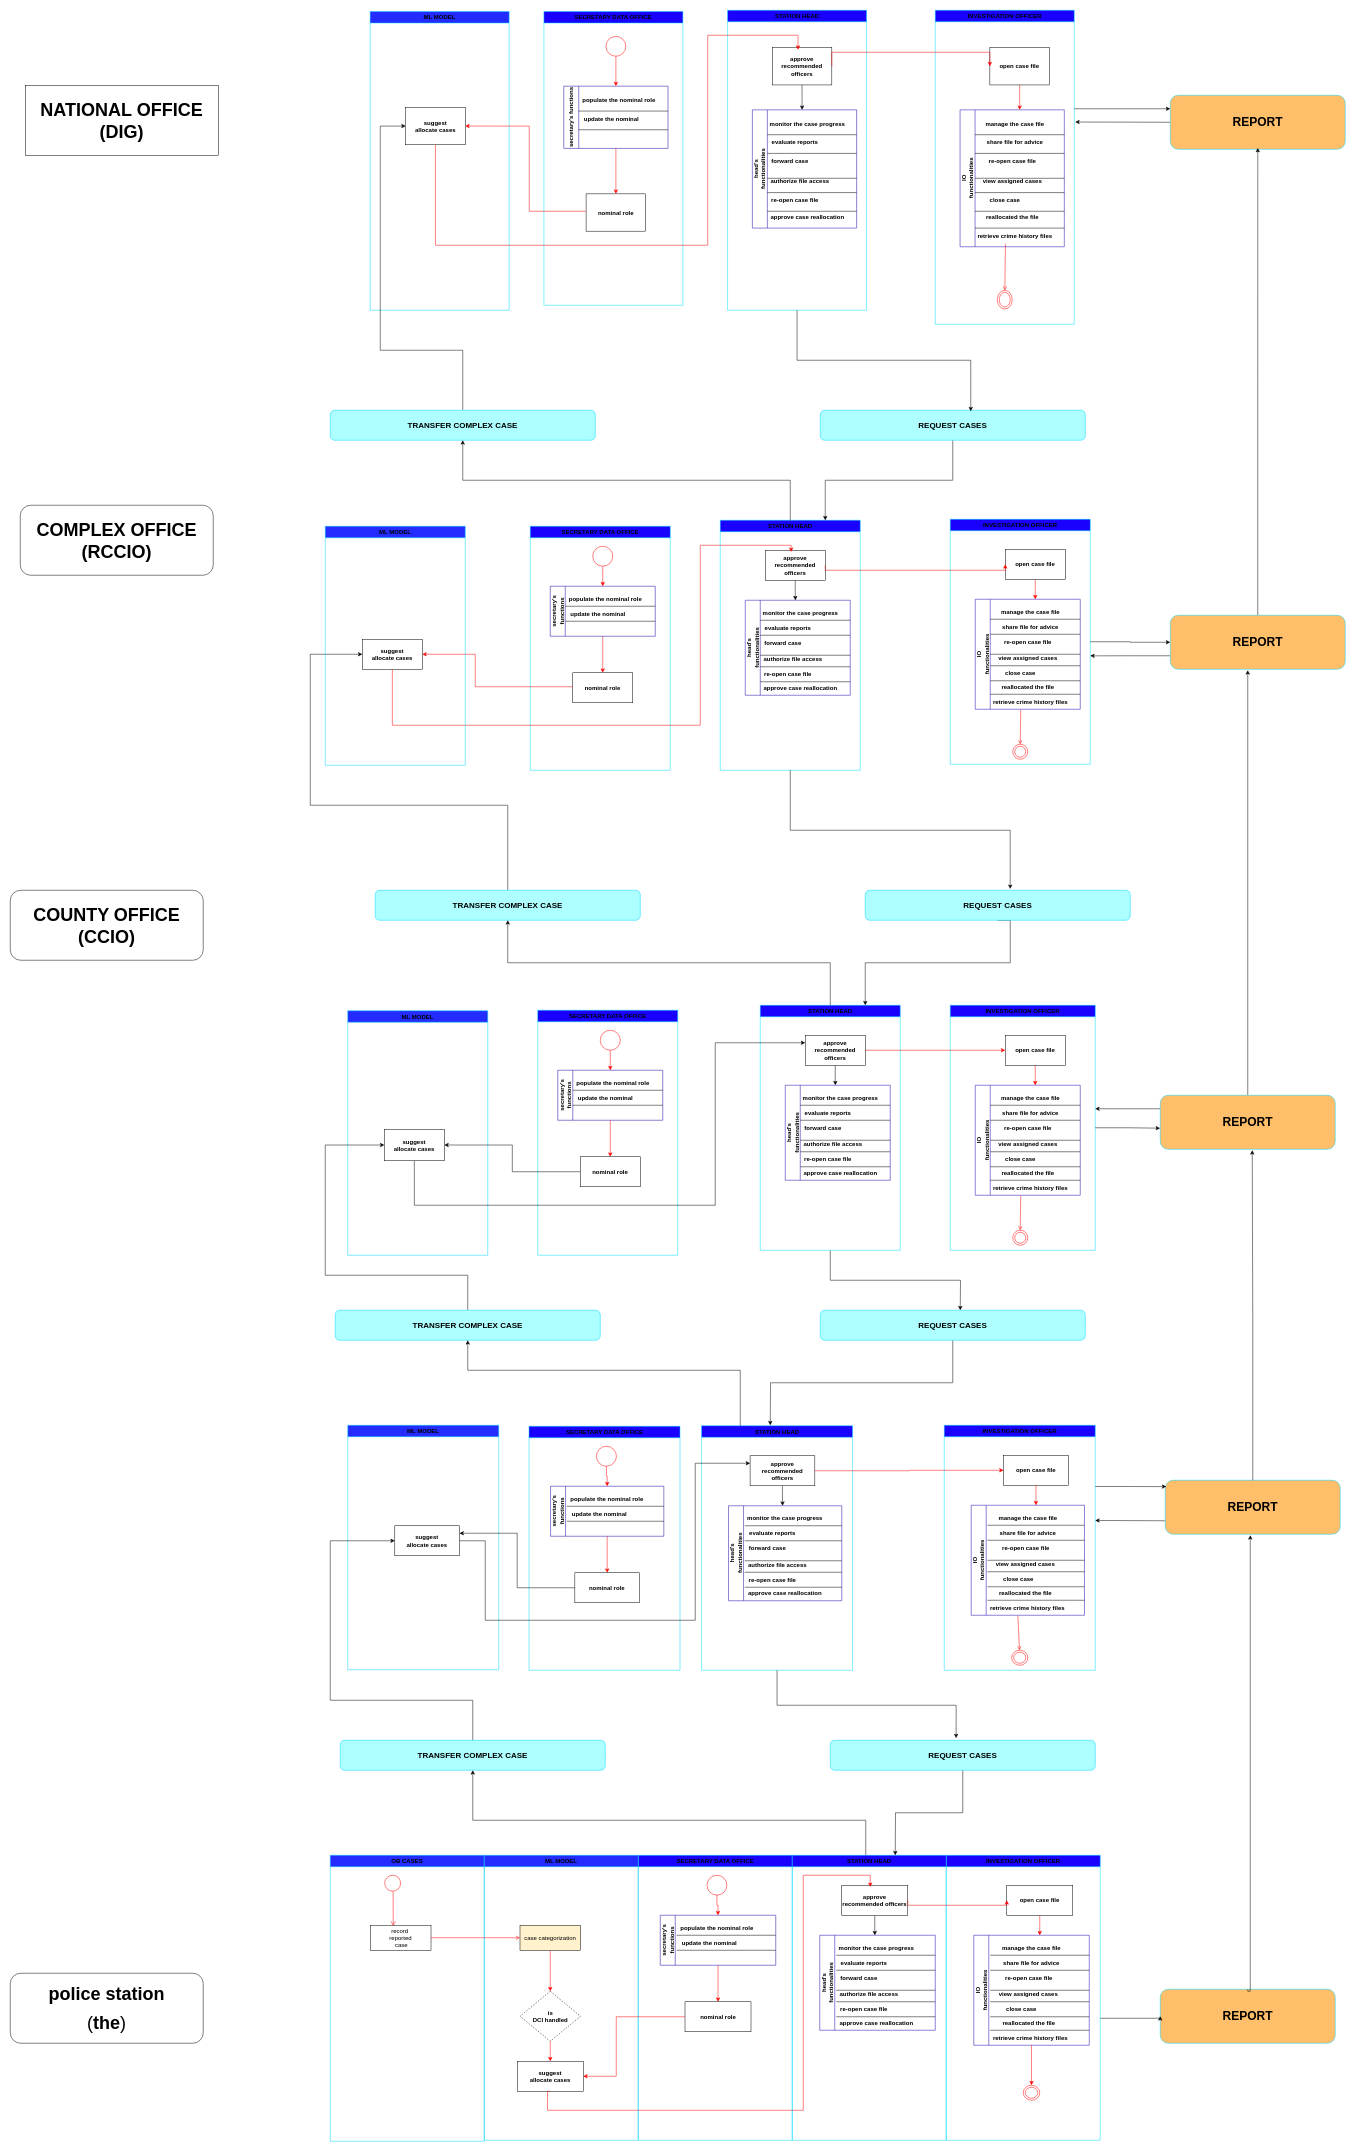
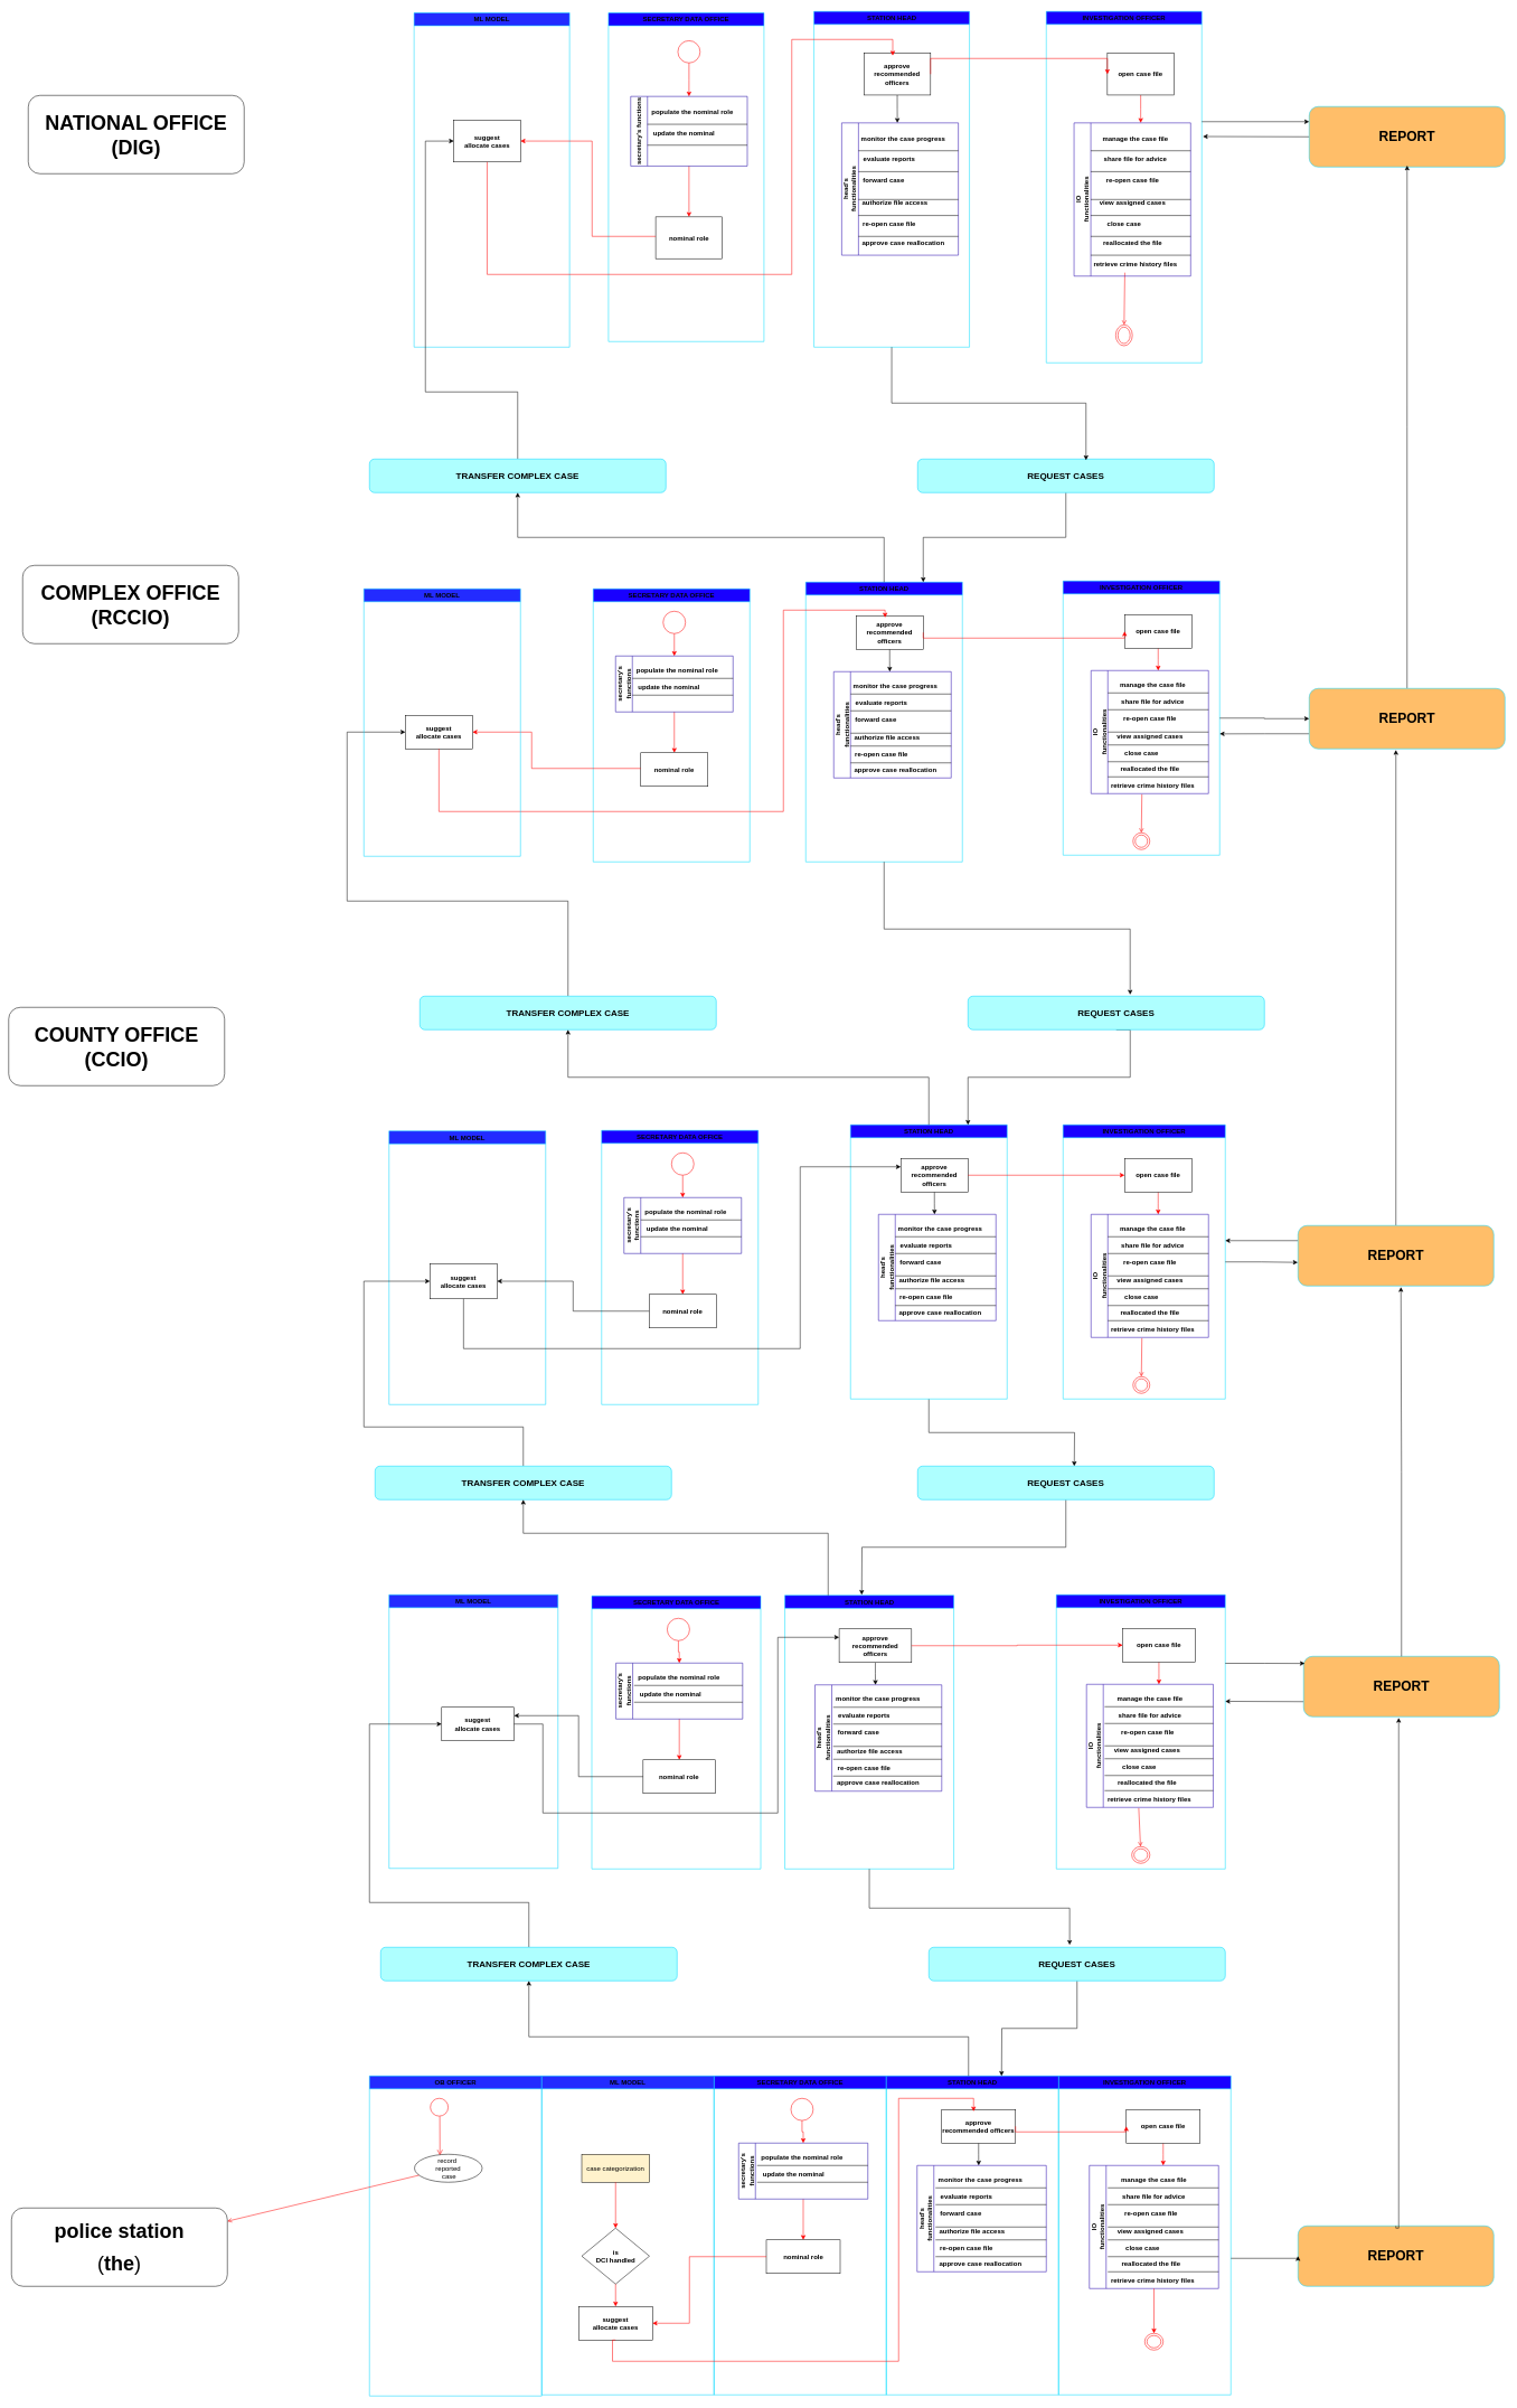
- <mxCell id="247" value="&lt;div&gt;&lt;font style=&quot;font-size: 36px;&quot;&gt;&lt;b&gt;NATIONAL OFFICE&lt;/b&gt;&lt;/font&gt;&lt;/div&gt;&lt;div&gt;&lt;font style=&quot;font-size: 36px;&quot;&gt;&lt;b&gt;(DIG)&lt;br&gt;&lt;/b&gt;&lt;/font&gt;&lt;/div&gt;" style="whiteSpace=wrap;html=1;rounded=0;" vertex="1" parent="1"><mxGeometry x="50" y="170" width="386" height="140" as="geometry" /></mxCell>
+ <mxCell id="247" value="&lt;div&gt;&lt;font style=&quot;font-size: 36px;&quot;&gt;&lt;b&gt;NATIONAL OFFICE&lt;/b&gt;&lt;/font&gt;&lt;/div&gt;&lt;div&gt;&lt;font style=&quot;font-size: 36px;&quot;&gt;&lt;b&gt;(DIG)&lt;br&gt;&lt;/b&gt;&lt;/font&gt;&lt;/div&gt;" style="rounded=1;whiteSpace=wrap;html=1;" vertex="1" parent="1"><mxGeometry x="50" y="170" width="386" height="140" as="geometry" /></mxCell>
- <mxCell id="245" value="&lt;div&gt;&lt;font style=&quot;font-size: 36px;&quot;&gt;&lt;b&gt;COUNTY OFFICE&lt;/b&gt;&lt;/font&gt;&lt;/div&gt;&lt;div&gt;&lt;font style=&quot;font-size: 36px;&quot;&gt;&lt;b&gt;(CCIO)&lt;/b&gt;&lt;/font&gt;&lt;/div&gt;" style="rounded=1;whiteSpace=wrap;html=1;" vertex="1" parent="1"><mxGeometry x="20" y="1780" width="386" height="140" as="geometry" /></mxCell>
+ <mxCell id="245" value="&lt;div&gt;&lt;font style=&quot;font-size: 36px;&quot;&gt;&lt;b&gt;COUNTY OFFICE&lt;/b&gt;&lt;/font&gt;&lt;/div&gt;&lt;div&gt;&lt;font style=&quot;font-size: 36px;&quot;&gt;&lt;b&gt;(CCIO)&lt;/b&gt;&lt;/font&gt;&lt;/div&gt;" style="rounded=1;whiteSpace=wrap;html=1;" vertex="1" parent="1"><mxGeometry x="15" y="1800" width="386" height="140" as="geometry" /></mxCell>
- <mxCell id="3" value="OB CASES" style="swimlane;whiteSpace=wrap;fillColor=#232BFF;strokeColor=#00D4FF;" parent="2" vertex="1"><mxGeometry width="308.0" height="572" as="geometry" /></mxCell>
+ <mxCell id="3" value="OB OFFICER" style="swimlane;whiteSpace=wrap;fillColor=#232BFF;strokeColor=#00D4FF;" parent="2" vertex="1"><mxGeometry width="308.0" height="572" as="geometry" /></mxCell>
- <mxCell id="5" value="record &#10;reported&#10; case" style="" parent="3" vertex="1"><mxGeometry x="80.524" y="140" width="121.0" height="50" as="geometry" /></mxCell>
+ <mxCell id="5" value="record &#10;reported&#10; case" style="ellipse;" parent="3" vertex="1"><mxGeometry x="80.524" y="140" width="121.0" height="50" as="geometry" /></mxCell>
- <mxCell id="58" value="" style="endArrow=open;strokeColor=#FF0000;endFill=1;rounded=0" parent="2" source="5" target="53" edge="1"><mxGeometry relative="1" as="geometry" /></mxCell>
+ <mxCell id="58" value="" style="endArrow=open;strokeColor=#FF0000;endFill=1;rounded=0;" parent="2" source="5" target="61" edge="1"><mxGeometry relative="1" as="geometry" /></mxCell>
- <mxCell id="54" value="&lt;div&gt;is &lt;br&gt;&lt;/div&gt;&lt;div&gt;DCI handled&lt;br&gt;&lt;/div&gt;" style="rhombus;whiteSpace=wrap;html=1;strokeColor=default;align=center;verticalAlign=middle;fontFamily=Helvetica;fontSize=12;fontColor=default;fontStyle=1;fillColor=default;dashed=1;" parent="52" vertex="1"><mxGeometry x="71.5" y="272" width="121.0" height="100" as="geometry" /></mxCell>
+ <mxCell id="54" value="&lt;div&gt;is &lt;br&gt;&lt;/div&gt;&lt;div&gt;DCI handled&lt;br&gt;&lt;/div&gt;" style="rhombus;whiteSpace=wrap;html=1;strokeColor=default;align=center;verticalAlign=middle;fontFamily=Helvetica;fontSize=12;fontColor=default;fontStyle=1;fillColor=default;" parent="52" vertex="1"><mxGeometry x="71.5" y="272" width="121.0" height="100" as="geometry" /></mxCell>
